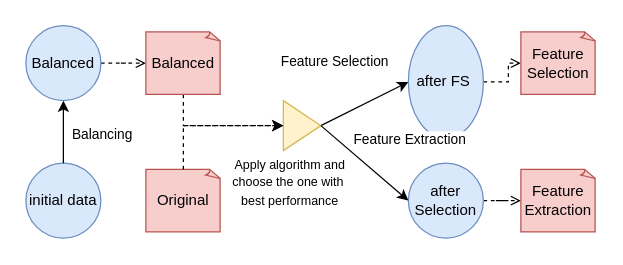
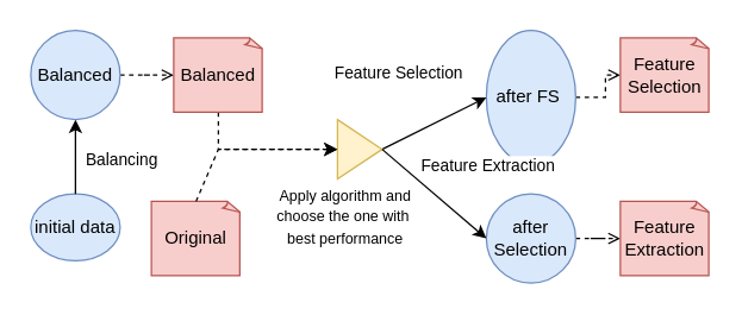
- <mxCell id="2" value="initial data" style="ellipse;whiteSpace=wrap;html=1;aspect=fixed;fillColor=#dae8fc;strokeColor=#6c8ebf;" parent="1" vertex="1"><mxGeometry x="20" y="130" width="60" height="60" as="geometry" /></mxCell>
+ <mxCell id="2" value="initial data" style="ellipse;whiteSpace=wrap;html=1;aspect=fixed;fillColor=#dae8fc;strokeColor=#6c8ebf;" parent="1" vertex="1"><mxGeometry x="20" y="130" width="60" height="45" as="geometry" /></mxCell>
- <mxCell id="3" value="Original" style="whiteSpace=wrap;html=1;shape=mxgraph.basic.document;fillColor=#f8cecc;strokeColor=#b85450;" parent="1" vertex="1"><mxGeometry x="116" y="135" width="60" height="50" as="geometry" /></mxCell>
+ <mxCell id="3" value="Original" style="whiteSpace=wrap;html=1;shape=mxgraph.basic.document;fillColor=#f8cecc;strokeColor=#b85450;" parent="1" vertex="1"><mxGeometry x="101" y="135" width="60" height="50" as="geometry" /></mxCell>
